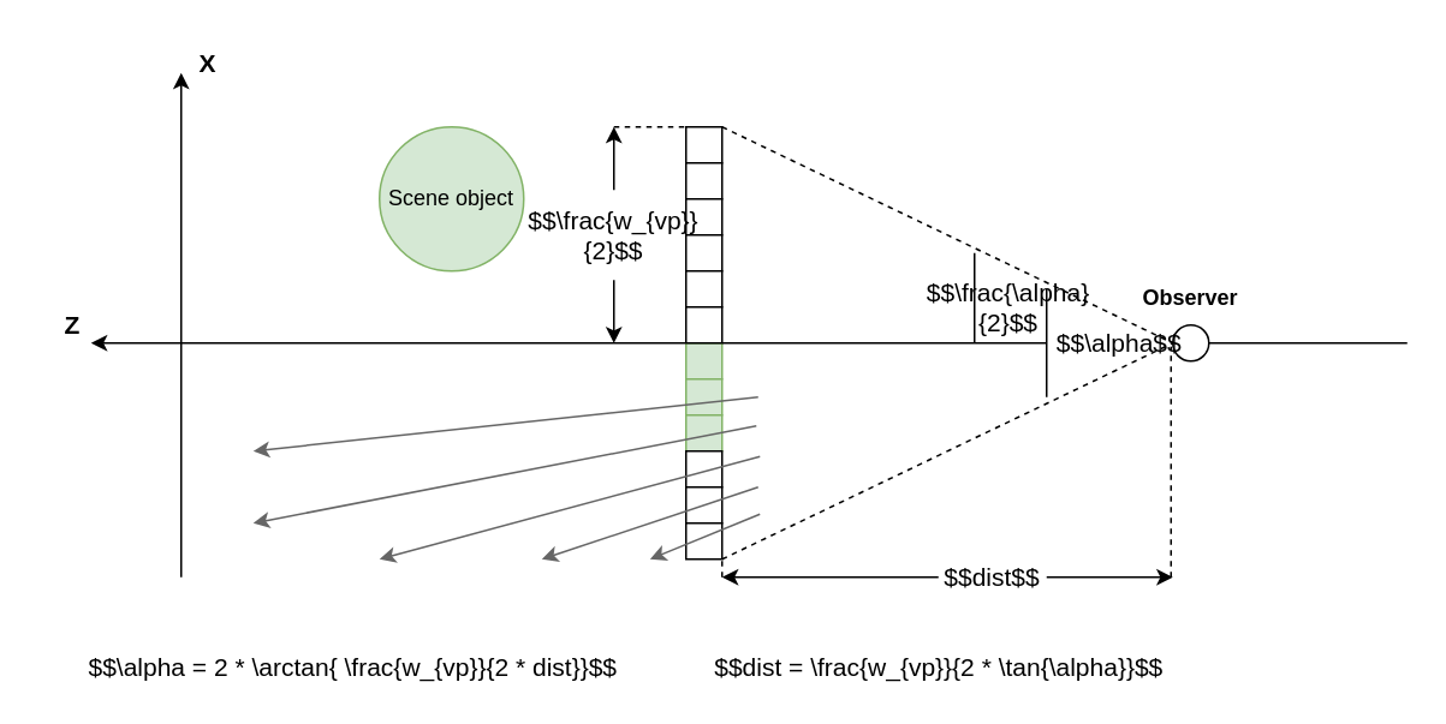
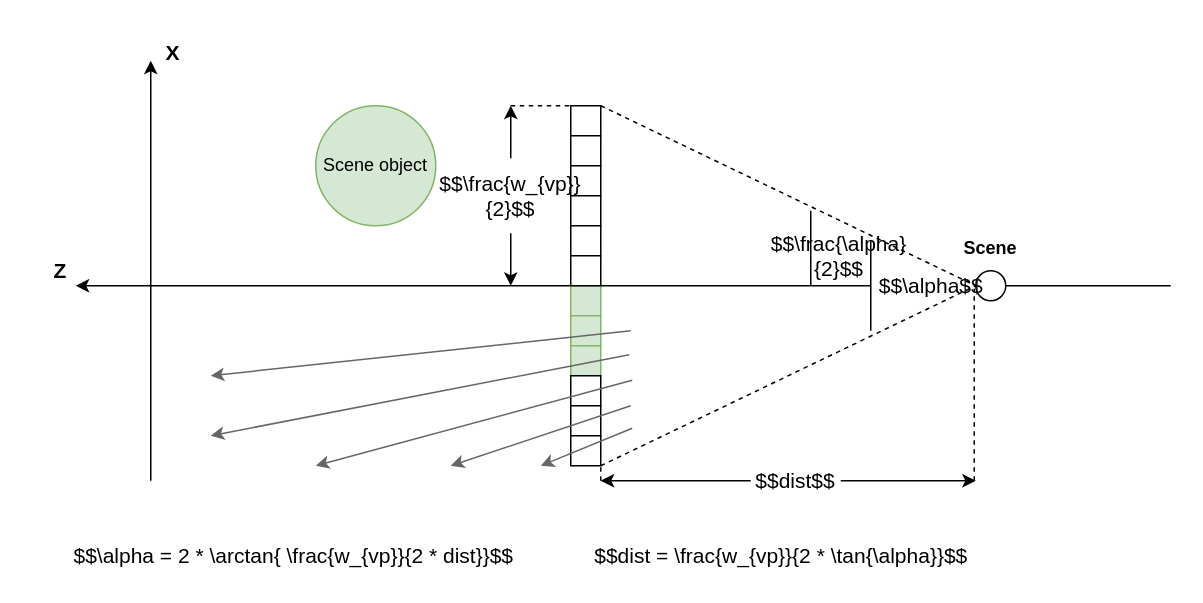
- <mxCell id="21" value="&lt;b&gt;Observer&lt;/b&gt;" style="text;html=1;strokeColor=none;fillColor=none;align=center;verticalAlign=middle;whiteSpace=wrap;rounded=0;dashed=1;" parent="1" vertex="1"><mxGeometry x="630" y="150" width="60" height="30" as="geometry" /></mxCell>
+ <mxCell id="21" value="&lt;b&gt;Scene&lt;/b&gt;" style="text;html=1;strokeColor=none;fillColor=none;align=center;verticalAlign=middle;whiteSpace=wrap;rounded=0;dashed=1;" parent="1" vertex="1"><mxGeometry x="630" y="150" width="60" height="30" as="geometry" /></mxCell>
- <mxCell id="38" value="$$dist$$" style="text;html=1;strokeColor=none;fillColor=none;align=center;verticalAlign=middle;whiteSpace=wrap;rounded=0;fontSize=14;" parent="1" vertex="1"><mxGeometry x="520" y="310" width="60" height="20" as="geometry" /></mxCell>
+ <mxCell id="38" value="$$dist$$" style="text;html=1;strokeColor=none;fillColor=none;align=center;verticalAlign=middle;whiteSpace=wrap;rounded=0;fontSize=14;" parent="1" vertex="1"><mxGeometry x="500" y="310" width="60" height="20" as="geometry" /></mxCell>
